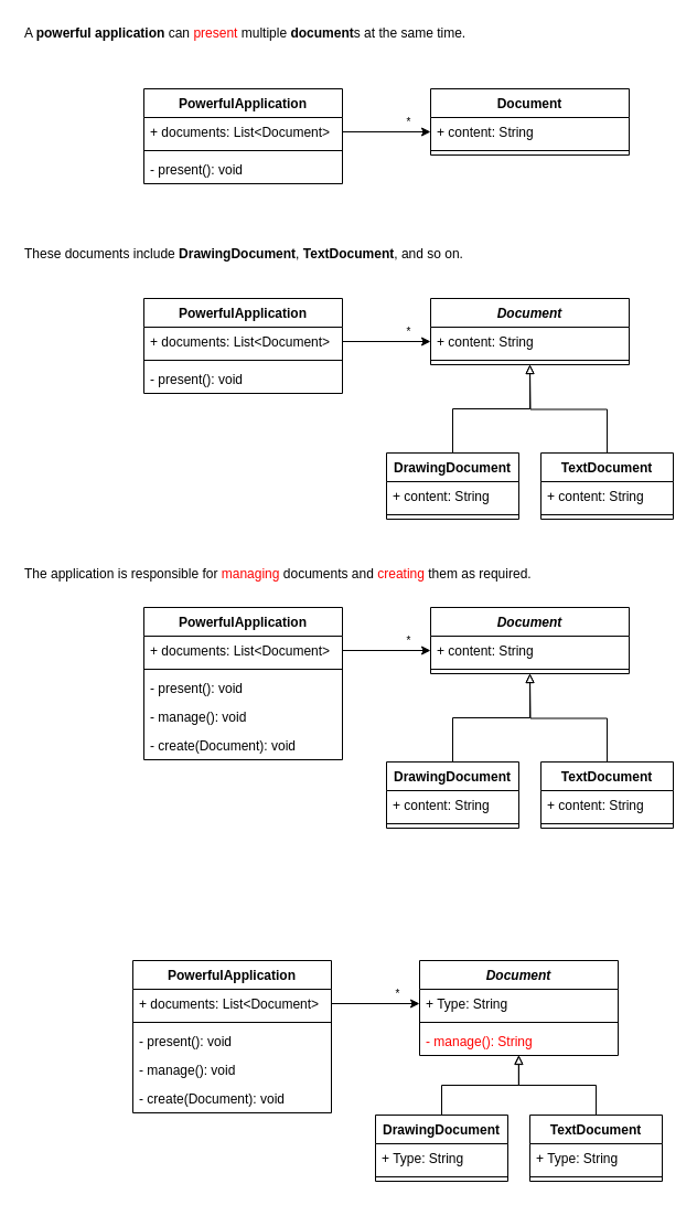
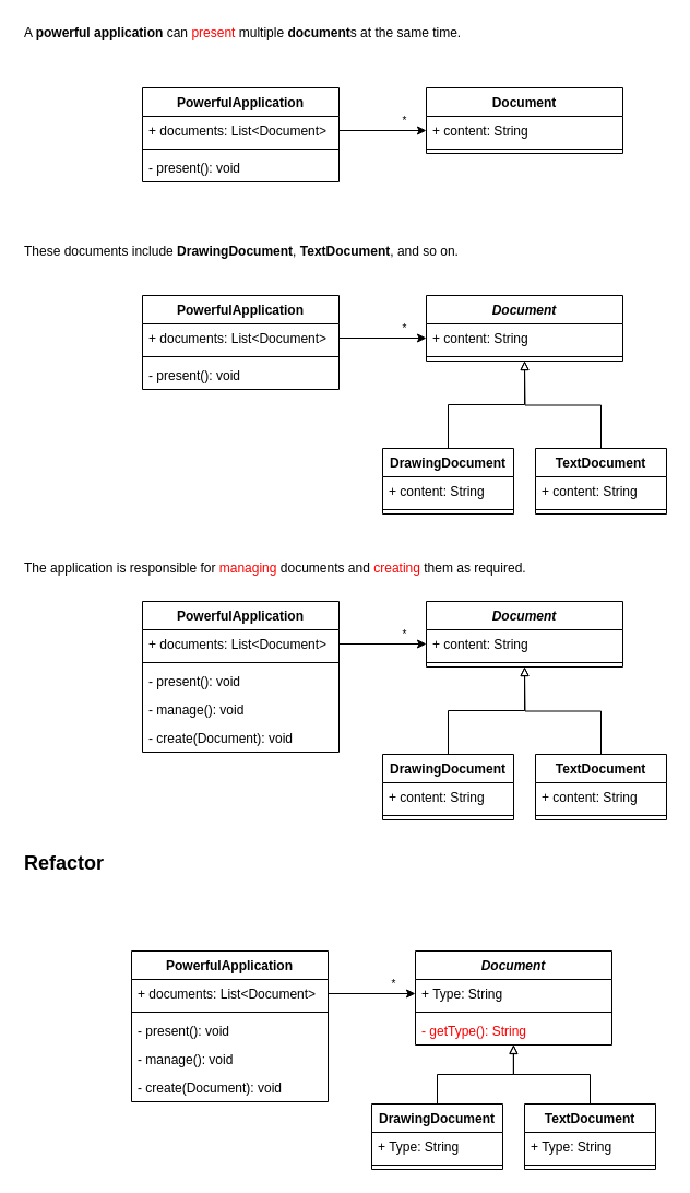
+ <mxCell id="50" value="&lt;b&gt;&lt;font style=&quot;font-size: 18px&quot;&gt;Refactor&lt;/font&gt;&lt;/b&gt;" style="text;html=1;align=left;verticalAlign=middle;resizable=0;points=[];autosize=1;strokeColor=none;fillColor=none;" vertex="1" parent="1"><mxGeometry y="780" width="90" height="20" as="geometry" x="20" /></mxCell>
- <mxCell id="60" value="- manage(): String" style="text;strokeColor=none;fillColor=none;align=left;verticalAlign=top;spacingLeft=4;spacingRight=4;overflow=hidden;rotatable=0;points=[[0,0.5],[1,0.5]];portConstraint=eastwest;fontColor=#FF0000;" vertex="1" parent="57"><mxGeometry y="60" width="180" height="26" as="geometry" /></mxCell>
+ <mxCell id="60" value="- getType(): String" style="text;strokeColor=none;fillColor=none;align=left;verticalAlign=top;spacingLeft=4;spacingRight=4;overflow=hidden;rotatable=0;points=[[0,0.5],[1,0.5]];portConstraint=eastwest;fontColor=#FF0000;" vertex="1" parent="57"><mxGeometry y="60" width="180" height="26" as="geometry" /></mxCell>
